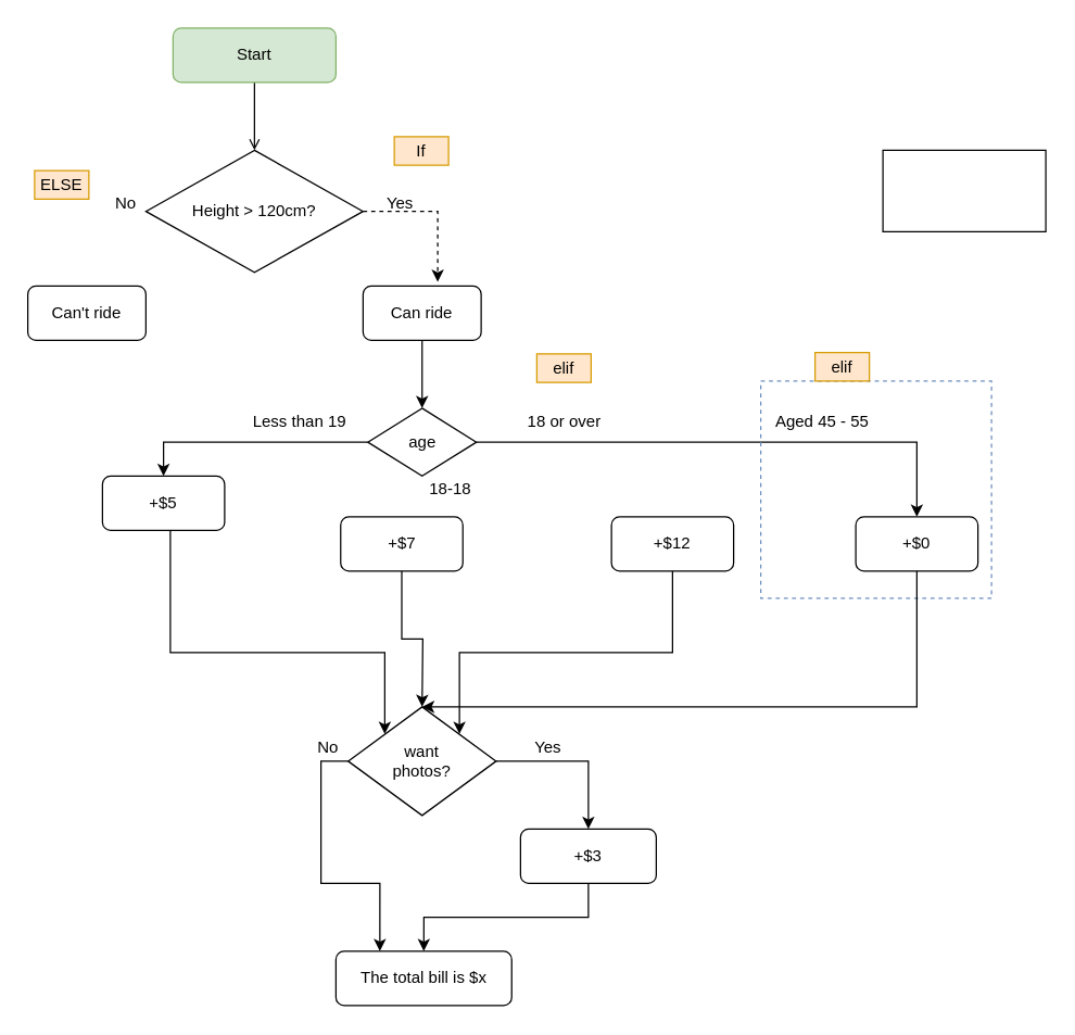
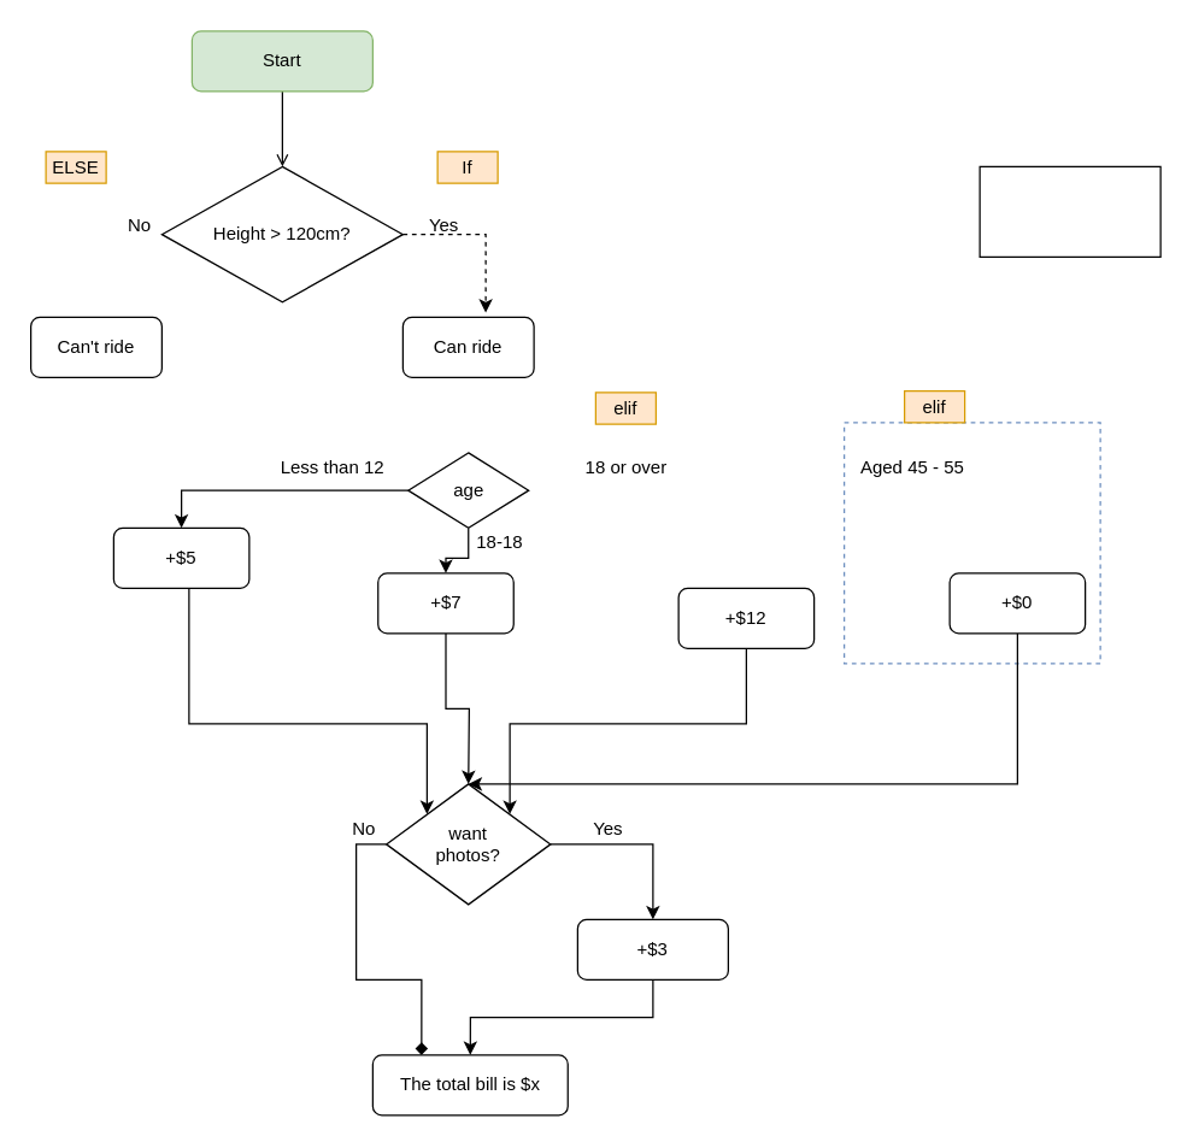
- <mxCell id="40" value="ELSE" style="rounded=0;whiteSpace=wrap;html=1;fillColor=#ffe6cc;strokeColor=#d79b00;" vertex="1" parent="1"><mxGeometry x="25" y="125" width="40" height="21" as="geometry" /></mxCell>
+ <mxCell id="40" value="ELSE" style="rounded=0;whiteSpace=wrap;html=1;fillColor=#ffe6cc;strokeColor=#d79b00;" vertex="1" parent="1"><mxGeometry x="30" y="100" width="40" height="21" as="geometry" /></mxCell>
- <mxCell id="7" style="edgeStyle=orthogonalEdgeStyle;rounded=0;orthogonalLoop=1;jettySize=auto;html=1;" parent="1" source="8" target="14" edge="1"><mxGeometry relative="1" as="geometry" /></mxCell>
- <mxCell id="17" value="Less than 19" style="text;html=1;align=center;verticalAlign=middle;resizable=0;points=[];autosize=1;" parent="1" vertex="1"><mxGeometry x="180" y="300" width="80" height="20" as="geometry" /></mxCell>
+ <mxCell id="17" value="Less than 12" style="text;html=1;align=center;verticalAlign=middle;resizable=0;points=[];autosize=1;" parent="1" vertex="1"><mxGeometry x="180" y="300" width="80" height="20" as="geometry" /></mxCell>
- <mxCell id="13" style="edgeStyle=orthogonalEdgeStyle;rounded=0;orthogonalLoop=1;jettySize=auto;html=1;exitX=1;exitY=0.5;exitDx=0;exitDy=0;entryX=0.5;entryY=0;entryDx=0;entryDy=0;" parent="1" source="14" target="26" edge="1"><mxGeometry relative="1" as="geometry" /></mxCell>
+ <mxCell id="12" style="edgeStyle=orthogonalEdgeStyle;rounded=0;orthogonalLoop=1;jettySize=auto;html=1;entryX=0.5;entryY=0;entryDx=0;entryDy=0;" parent="1" source="14" target="19" edge="1"><mxGeometry relative="1" as="geometry" /></mxCell>
- <mxCell id="21" value="+$12" style="rounded=1;whiteSpace=wrap;html=1;" parent="1" vertex="1"><mxGeometry x="450" y="380" width="90" height="40" as="geometry" /></mxCell>
+ <mxCell id="21" value="+$12" style="rounded=1;whiteSpace=wrap;html=1;" parent="1" vertex="1"><mxGeometry x="450" y="390" width="90" height="40" as="geometry" /></mxCell>
- <mxCell id="29" style="edgeStyle=orthogonalEdgeStyle;rounded=0;orthogonalLoop=1;jettySize=auto;html=1;exitX=0;exitY=0.5;exitDx=0;exitDy=0;entryX=0.25;entryY=0;entryDx=0;entryDy=0;" parent="1" source="30" target="34" edge="1"><mxGeometry relative="1" as="geometry" /></mxCell>
+ <mxCell id="29" style="edgeStyle=orthogonalEdgeStyle;rounded=0;orthogonalLoop=1;jettySize=auto;html=1;exitX=0;exitY=0.5;exitDx=0;exitDy=0;entryX=0.25;entryY=0;entryDx=0;entryDy=0;endArrow=diamond;" parent="1" source="30" target="34" edge="1"><mxGeometry relative="1" as="geometry" /></mxCell>
